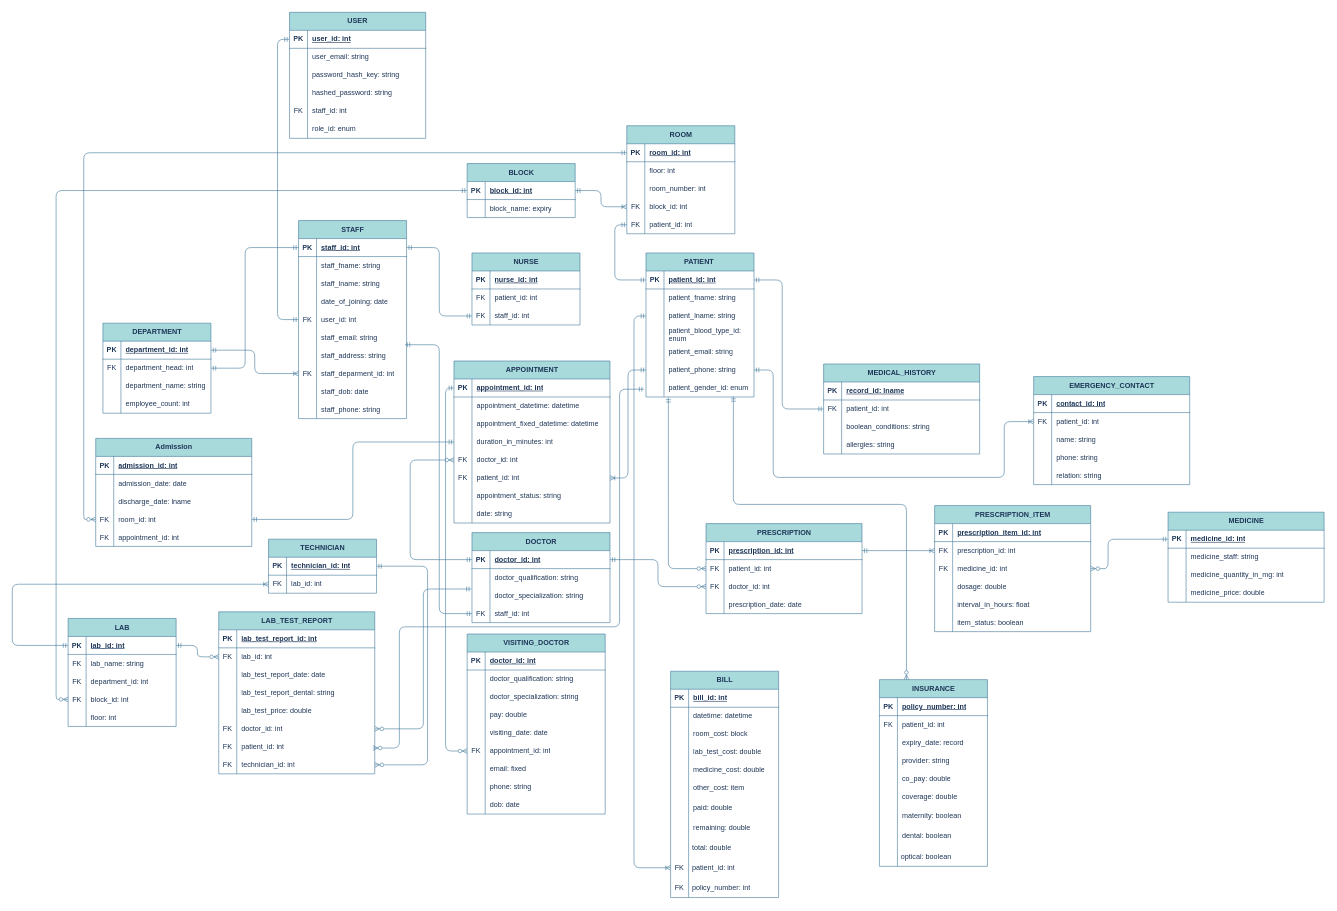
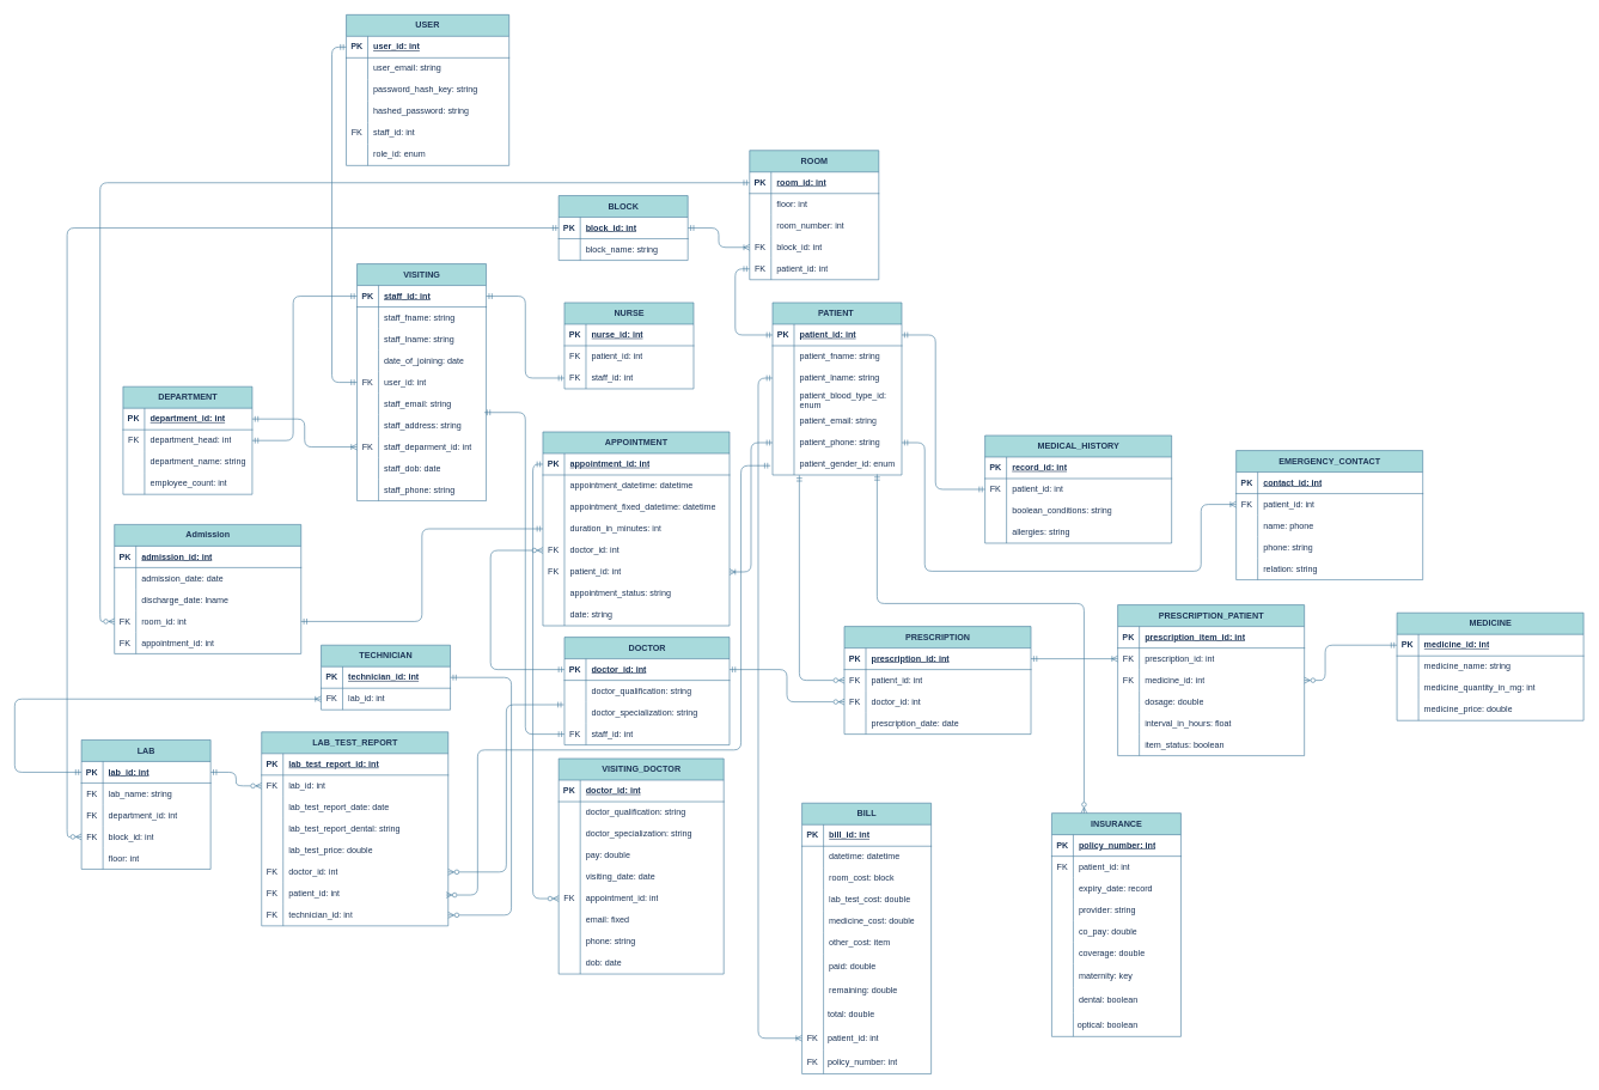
- <mxCell id="247" value="block_name: expiry" style="shape=partialRectangle;connectable=0;fillColor=none;top=0;left=0;bottom=0;right=0;align=left;spacingLeft=6;overflow=hidden;whiteSpace=wrap;html=1;labelBackgroundColor=none;strokeColor=#457B9D;fontColor=#1D3557;" parent="245" vertex="1"><mxGeometry x="30" width="150" height="30" as="geometry"><mxRectangle width="150" height="30" as="alternateBounds" /></mxGeometry></mxCell>
+ <mxCell id="247" value="block_name: string" style="shape=partialRectangle;connectable=0;fillColor=none;top=0;left=0;bottom=0;right=0;align=left;spacingLeft=6;overflow=hidden;whiteSpace=wrap;html=1;labelBackgroundColor=none;strokeColor=#457B9D;fontColor=#1D3557;" parent="245" vertex="1"><mxGeometry x="30" width="150" height="30" as="geometry"><mxRectangle width="150" height="30" as="alternateBounds" /></mxGeometry></mxCell>
- <mxCell id="37" value="STAFF" style="shape=table;startSize=30;container=1;collapsible=1;childLayout=tableLayout;fixedRows=1;rowLines=0;fontStyle=1;align=center;resizeLast=1;html=1;labelBackgroundColor=none;fillColor=#A8DADC;strokeColor=#457B9D;fontColor=#1D3557;" parent="1" vertex="1"><mxGeometry x="497" y="367" width="180" height="330" as="geometry" /></mxCell>
+ <mxCell id="37" value="VISITING" style="shape=table;startSize=30;container=1;collapsible=1;childLayout=tableLayout;fixedRows=1;rowLines=0;fontStyle=1;align=center;resizeLast=1;html=1;labelBackgroundColor=none;fillColor=#A8DADC;strokeColor=#457B9D;fontColor=#1D3557;" parent="1" vertex="1"><mxGeometry x="497" y="367" width="180" height="330" as="geometry" /></mxCell>
- <mxCell id="254" value="record_id: lname" style="shape=partialRectangle;connectable=0;fillColor=none;top=0;left=0;bottom=0;right=0;align=left;spacingLeft=6;fontStyle=5;overflow=hidden;whiteSpace=wrap;html=1;labelBackgroundColor=none;strokeColor=#457B9D;fontColor=#1D3557;" parent="252" vertex="1"><mxGeometry x="30" width="230" height="30" as="geometry"><mxRectangle width="230" height="30" as="alternateBounds" /></mxGeometry></mxCell>
+ <mxCell id="254" value="record_id: int" style="shape=partialRectangle;connectable=0;fillColor=none;top=0;left=0;bottom=0;right=0;align=left;spacingLeft=6;fontStyle=5;overflow=hidden;whiteSpace=wrap;html=1;labelBackgroundColor=none;strokeColor=#457B9D;fontColor=#1D3557;" parent="252" vertex="1"><mxGeometry x="30" width="230" height="30" as="geometry"><mxRectangle width="230" height="30" as="alternateBounds" /></mxGeometry></mxCell>
- <mxCell id="274" value="name: string" style="shape=partialRectangle;connectable=0;fillColor=none;top=0;left=0;bottom=0;right=0;align=left;spacingLeft=6;overflow=hidden;whiteSpace=wrap;html=1;labelBackgroundColor=none;strokeColor=#457B9D;fontColor=#1D3557;" parent="272" vertex="1"><mxGeometry x="30" width="230" height="30" as="geometry"><mxRectangle width="230" height="30" as="alternateBounds" /></mxGeometry></mxCell>
+ <mxCell id="274" value="name: phone" style="shape=partialRectangle;connectable=0;fillColor=none;top=0;left=0;bottom=0;right=0;align=left;spacingLeft=6;overflow=hidden;whiteSpace=wrap;html=1;labelBackgroundColor=none;strokeColor=#457B9D;fontColor=#1D3557;" parent="272" vertex="1"><mxGeometry x="30" width="230" height="30" as="geometry"><mxRectangle width="230" height="30" as="alternateBounds" /></mxGeometry></mxCell>
- <mxCell id="136" value="PRESCRIPTION_ITEM" style="shape=table;startSize=30;container=1;collapsible=1;childLayout=tableLayout;fixedRows=1;rowLines=0;fontStyle=1;align=center;resizeLast=1;html=1;labelBackgroundColor=none;fillColor=#A8DADC;strokeColor=#457B9D;fontColor=#1D3557;" parent="1" vertex="1"><mxGeometry x="1557" y="842" width="260" height="210" as="geometry" /></mxCell>
+ <mxCell id="136" value="PRESCRIPTION_PATIENT" style="shape=table;startSize=30;container=1;collapsible=1;childLayout=tableLayout;fixedRows=1;rowLines=0;fontStyle=1;align=center;resizeLast=1;html=1;labelBackgroundColor=none;fillColor=#A8DADC;strokeColor=#457B9D;fontColor=#1D3557;" parent="1" vertex="1"><mxGeometry x="1557" y="842" width="260" height="210" as="geometry" /></mxCell>
- <mxCell id="164" value="medicine_staff: string" style="shape=partialRectangle;connectable=0;fillColor=none;top=0;left=0;bottom=0;right=0;align=left;spacingLeft=6;overflow=hidden;whiteSpace=wrap;html=1;labelBackgroundColor=none;strokeColor=#457B9D;fontColor=#1D3557;" parent="162" vertex="1"><mxGeometry x="30" width="230" height="30" as="geometry"><mxRectangle width="230" height="30" as="alternateBounds" /></mxGeometry></mxCell>
+ <mxCell id="164" value="medicine_name: string" style="shape=partialRectangle;connectable=0;fillColor=none;top=0;left=0;bottom=0;right=0;align=left;spacingLeft=6;overflow=hidden;whiteSpace=wrap;html=1;labelBackgroundColor=none;strokeColor=#457B9D;fontColor=#1D3557;" parent="162" vertex="1"><mxGeometry x="30" width="230" height="30" as="geometry"><mxRectangle width="230" height="30" as="alternateBounds" /></mxGeometry></mxCell>
- <mxCell id="338" value="maternity: boolean" style="shape=partialRectangle;connectable=0;fillColor=none;top=0;left=0;bottom=0;right=0;align=left;spacingLeft=6;overflow=hidden;whiteSpace=wrap;html=1;labelBackgroundColor=none;strokeColor=#457B9D;fontColor=#1D3557;" parent="336" vertex="1"><mxGeometry x="30" width="150" height="33" as="geometry"><mxRectangle width="150" height="33" as="alternateBounds" /></mxGeometry></mxCell>
+ <mxCell id="338" value="maternity: key" style="shape=partialRectangle;connectable=0;fillColor=none;top=0;left=0;bottom=0;right=0;align=left;spacingLeft=6;overflow=hidden;whiteSpace=wrap;html=1;labelBackgroundColor=none;strokeColor=#457B9D;fontColor=#1D3557;" parent="336" vertex="1"><mxGeometry x="30" width="150" height="33" as="geometry"><mxRectangle width="150" height="33" as="alternateBounds" /></mxGeometry></mxCell>
